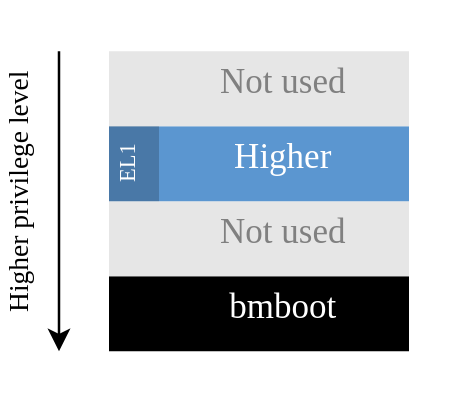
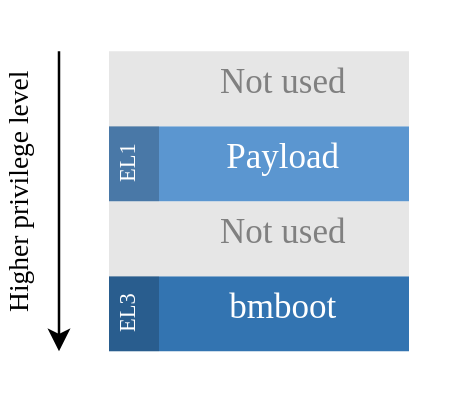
- <mxCell id="4" value="&lt;span style=&quot;font-size: 14px;&quot;&gt;Higher&lt;/span&gt;" style="rounded=0;whiteSpace=wrap;html=1;fontSize=14;fontFamily=Helvetica Now Display;strokeColor=none;fontColor=#FFFFFF;verticalAlign=middle;spacingTop=-4;fillColor=#5B96D0;spacingLeft=25;spacingRight=5;" parent="1" vertex="1"><mxGeometry x="40" y="50" width="120" height="30" as="geometry" /></mxCell>
+ <mxCell id="4" value="&lt;span style=&quot;font-size: 14px;&quot;&gt;Payload&lt;/span&gt;" style="rounded=0;whiteSpace=wrap;html=1;fontSize=14;fontFamily=Helvetica Now Display;strokeColor=none;fontColor=#FFFFFF;verticalAlign=middle;spacingTop=-4;fillColor=#5B96D0;spacingLeft=25;spacingRight=5;" parent="1" vertex="1"><mxGeometry x="40" y="50" width="120" height="30" as="geometry" /></mxCell>
+ <mxCell id="6" value="EL3" style="rounded=0;whiteSpace=wrap;html=1;fontSize=9;fontFamily=Helvetica Now Display;strokeColor=none;verticalAlign=middle;spacingTop=-4;horizontal=0;fillColor=#000000;opacity=20;fontColor=#FFFFFF;" parent="1" vertex="1"><mxGeometry x="40" y="110" width="20" height="30" as="geometry" /></mxCell>
- <mxCell id="2" value="&lt;font style=&quot;font-size: 14px;&quot;&gt;bmboot&lt;br style=&quot;font-size: 14px;&quot;&gt;&lt;/font&gt;" style="rounded=0;whiteSpace=wrap;html=1;fontSize=14;fontFamily=Helvetica Now Display;strokeColor=none;fontColor=#FFFFFF;verticalAlign=middle;spacingTop=-4;fillColor=#000000;spacingLeft=25;spacingRight=5;" parent="1" vertex="1"><mxGeometry x="40" y="110" width="120" height="30" as="geometry" /></mxCell>
+ <mxCell id="2" value="&lt;font style=&quot;font-size: 14px;&quot;&gt;bmboot&lt;br style=&quot;font-size: 14px;&quot;&gt;&lt;/font&gt;" style="rounded=0;whiteSpace=wrap;html=1;fontSize=14;fontFamily=Helvetica Now Display;strokeColor=none;fontColor=#FFFFFF;verticalAlign=middle;spacingTop=-4;fillColor=#3374B1;spacingLeft=25;spacingRight=5;" parent="1" vertex="1"><mxGeometry x="40" y="110" width="120" height="30" as="geometry" /></mxCell>
